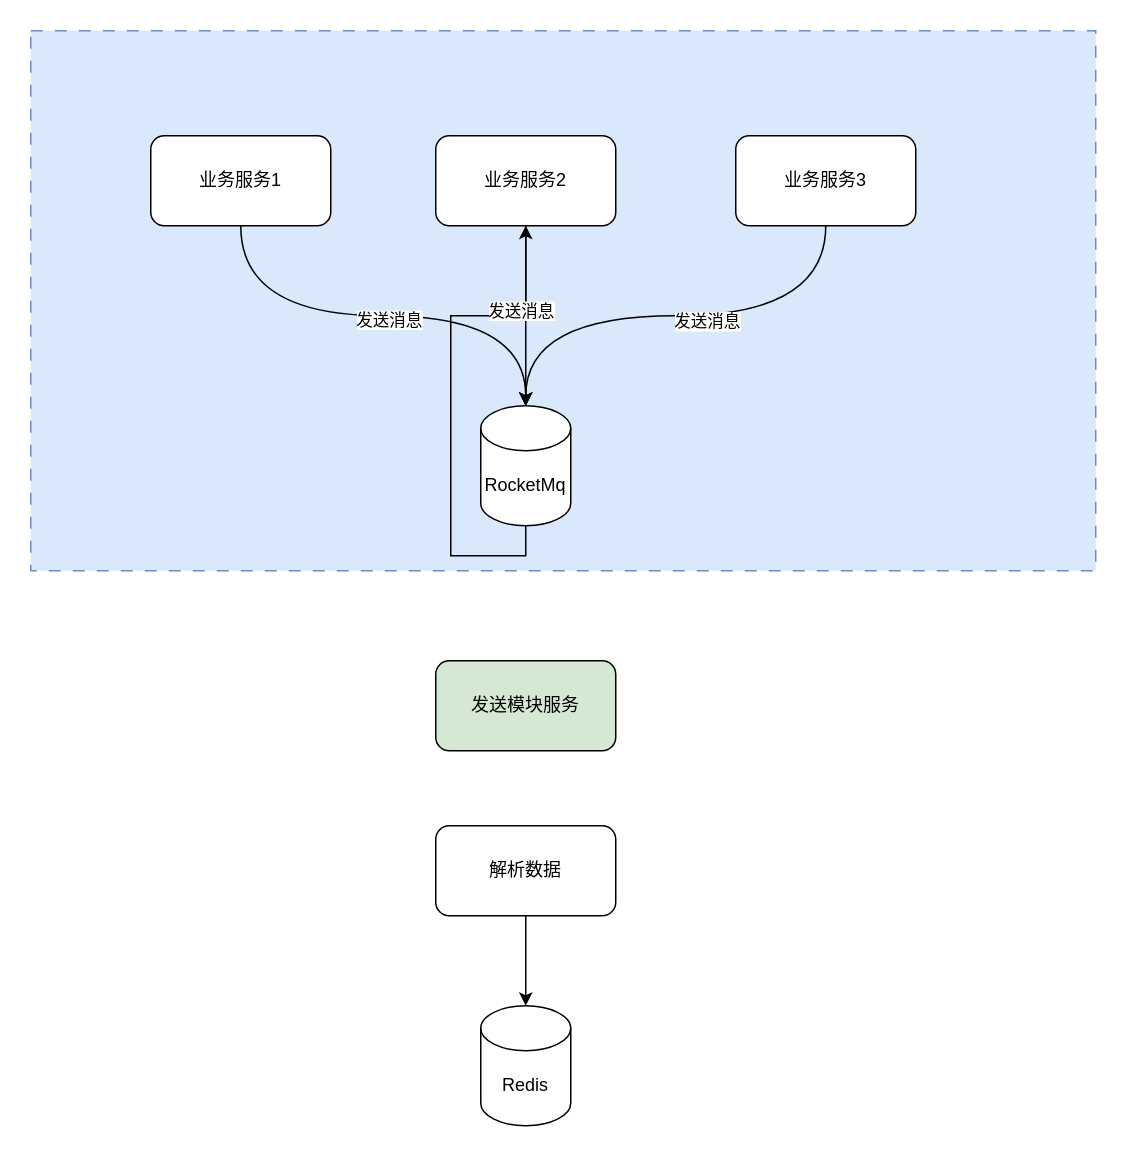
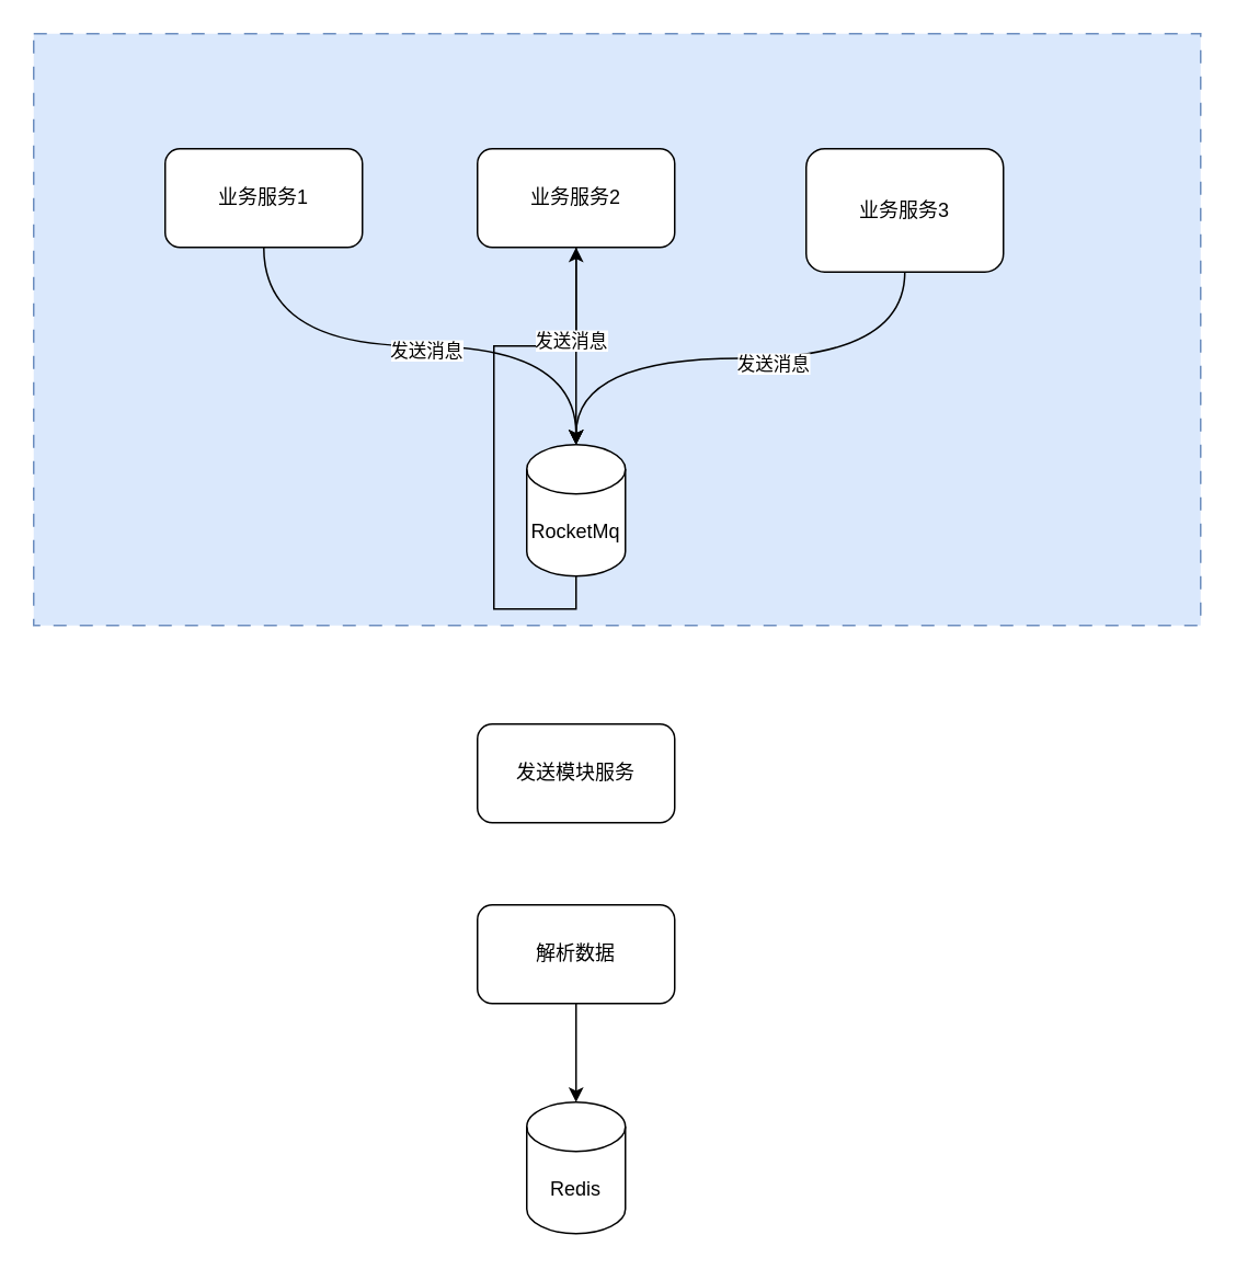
- <mxCell id="9" value="业务服务3" style="rounded=1;whiteSpace=wrap;html=1;" vertex="1" parent="1"><mxGeometry x="490" y="90" width="120" height="60" as="geometry" /></mxCell>
+ <mxCell id="9" value="业务服务3" style="rounded=1;whiteSpace=wrap;html=1;" vertex="1" parent="1"><mxGeometry x="490" y="90" width="120" height="75" as="geometry" /></mxCell>
- <mxCell id="14" value="发送模块服务" style="rounded=1;whiteSpace=wrap;html=1;fillColor=#d5e8d4;" vertex="1" parent="1"><mxGeometry x="290" y="440" width="120" height="60" as="geometry" /></mxCell>
+ <mxCell id="14" value="发送模块服务" style="rounded=1;whiteSpace=wrap;html=1;" vertex="1" parent="1"><mxGeometry x="290" y="440" width="120" height="60" as="geometry" /></mxCell>
